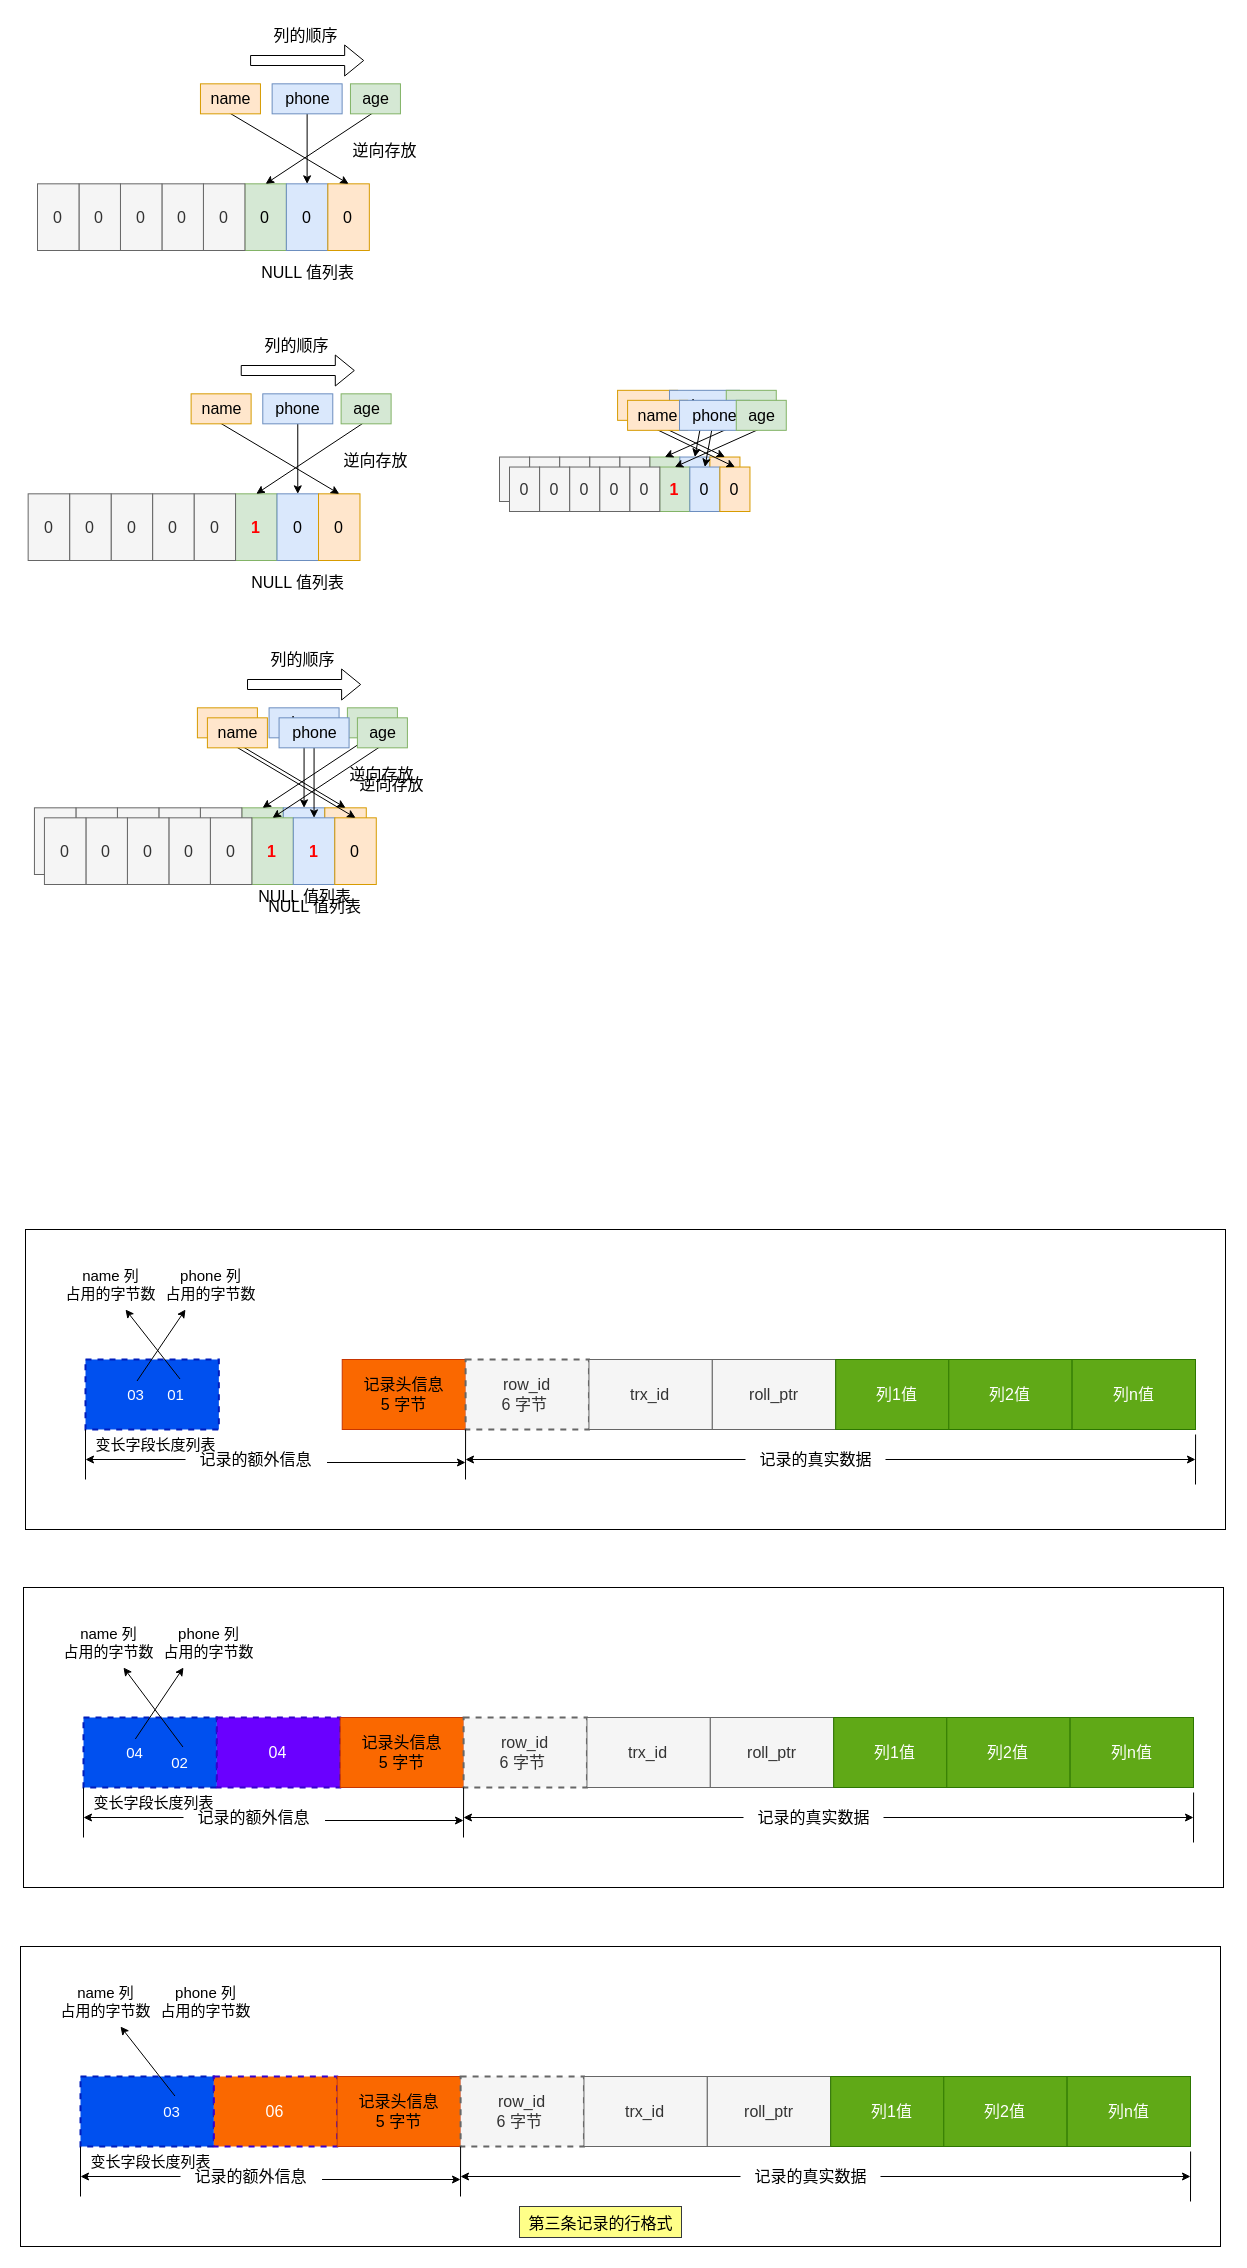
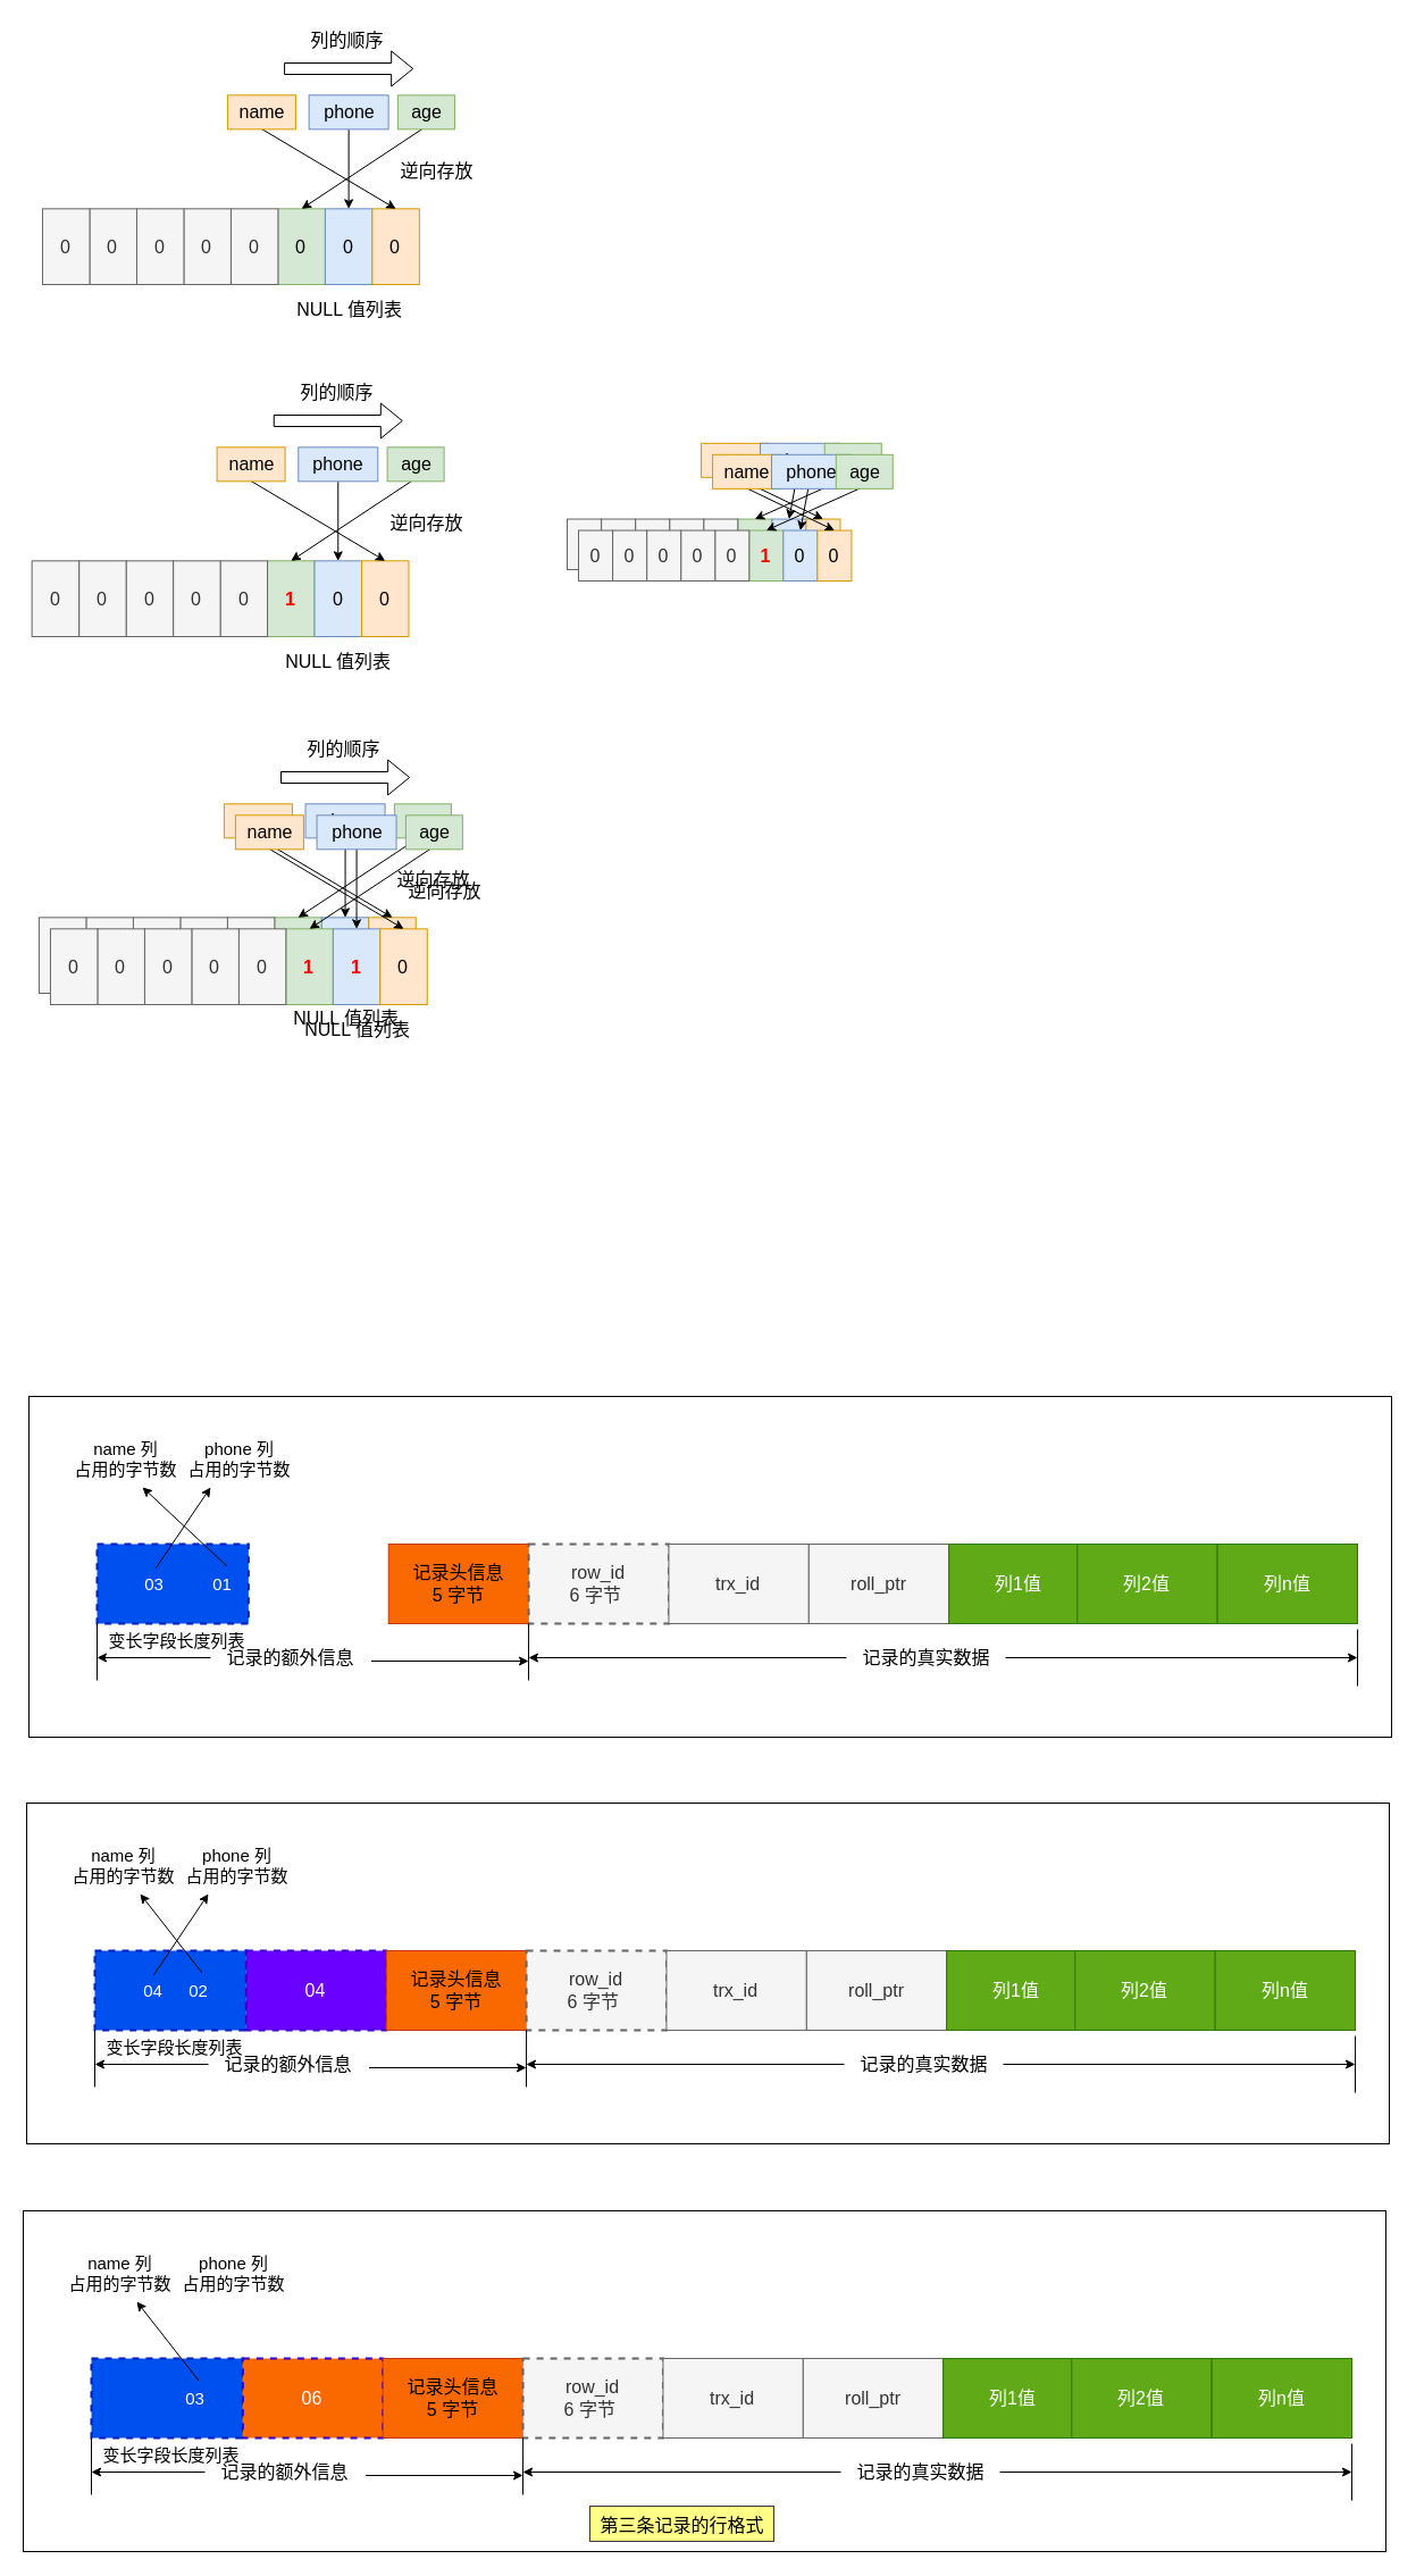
- <mxCell id="77" value="01" style="text;html=1;align=center;verticalAlign=middle;resizable=0;points=[];autosize=1;strokeColor=none;fillColor=none;fontSize=15;fontColor=#FFFFFF;labelBackgroundColor=none;" vertex="1" parent="1"><mxGeometry x="155" y="1379" width="40" height="30" as="geometry" /></mxCell>
+ <mxCell id="77" value="01" style="text;html=1;align=center;verticalAlign=middle;resizable=0;points=[];autosize=1;strokeColor=none;fillColor=none;fontSize=15;fontColor=#FFFFFF;labelBackgroundColor=none;" vertex="1" parent="1"><mxGeometry x="175" y="1379" width="40" height="30" as="geometry" /></mxCell>
- <mxCell id="103" value="02" style="text;html=1;align=center;verticalAlign=middle;resizable=0;points=[];autosize=1;strokeColor=none;fillColor=none;fontSize=15;fontColor=#FFFFFF;labelBackgroundColor=none;" vertex="1" parent="1"><mxGeometry x="161" y="1747" width="35" height="30" as="geometry" /></mxCell>
+ <mxCell id="103" value="02" style="text;html=1;align=center;verticalAlign=middle;resizable=0;points=[];autosize=1;strokeColor=none;fillColor=none;fontSize=15;fontColor=#FFFFFF;labelBackgroundColor=none;" vertex="1" parent="1"><mxGeometry x="156" y="1737" width="35" height="30" as="geometry" /></mxCell>
